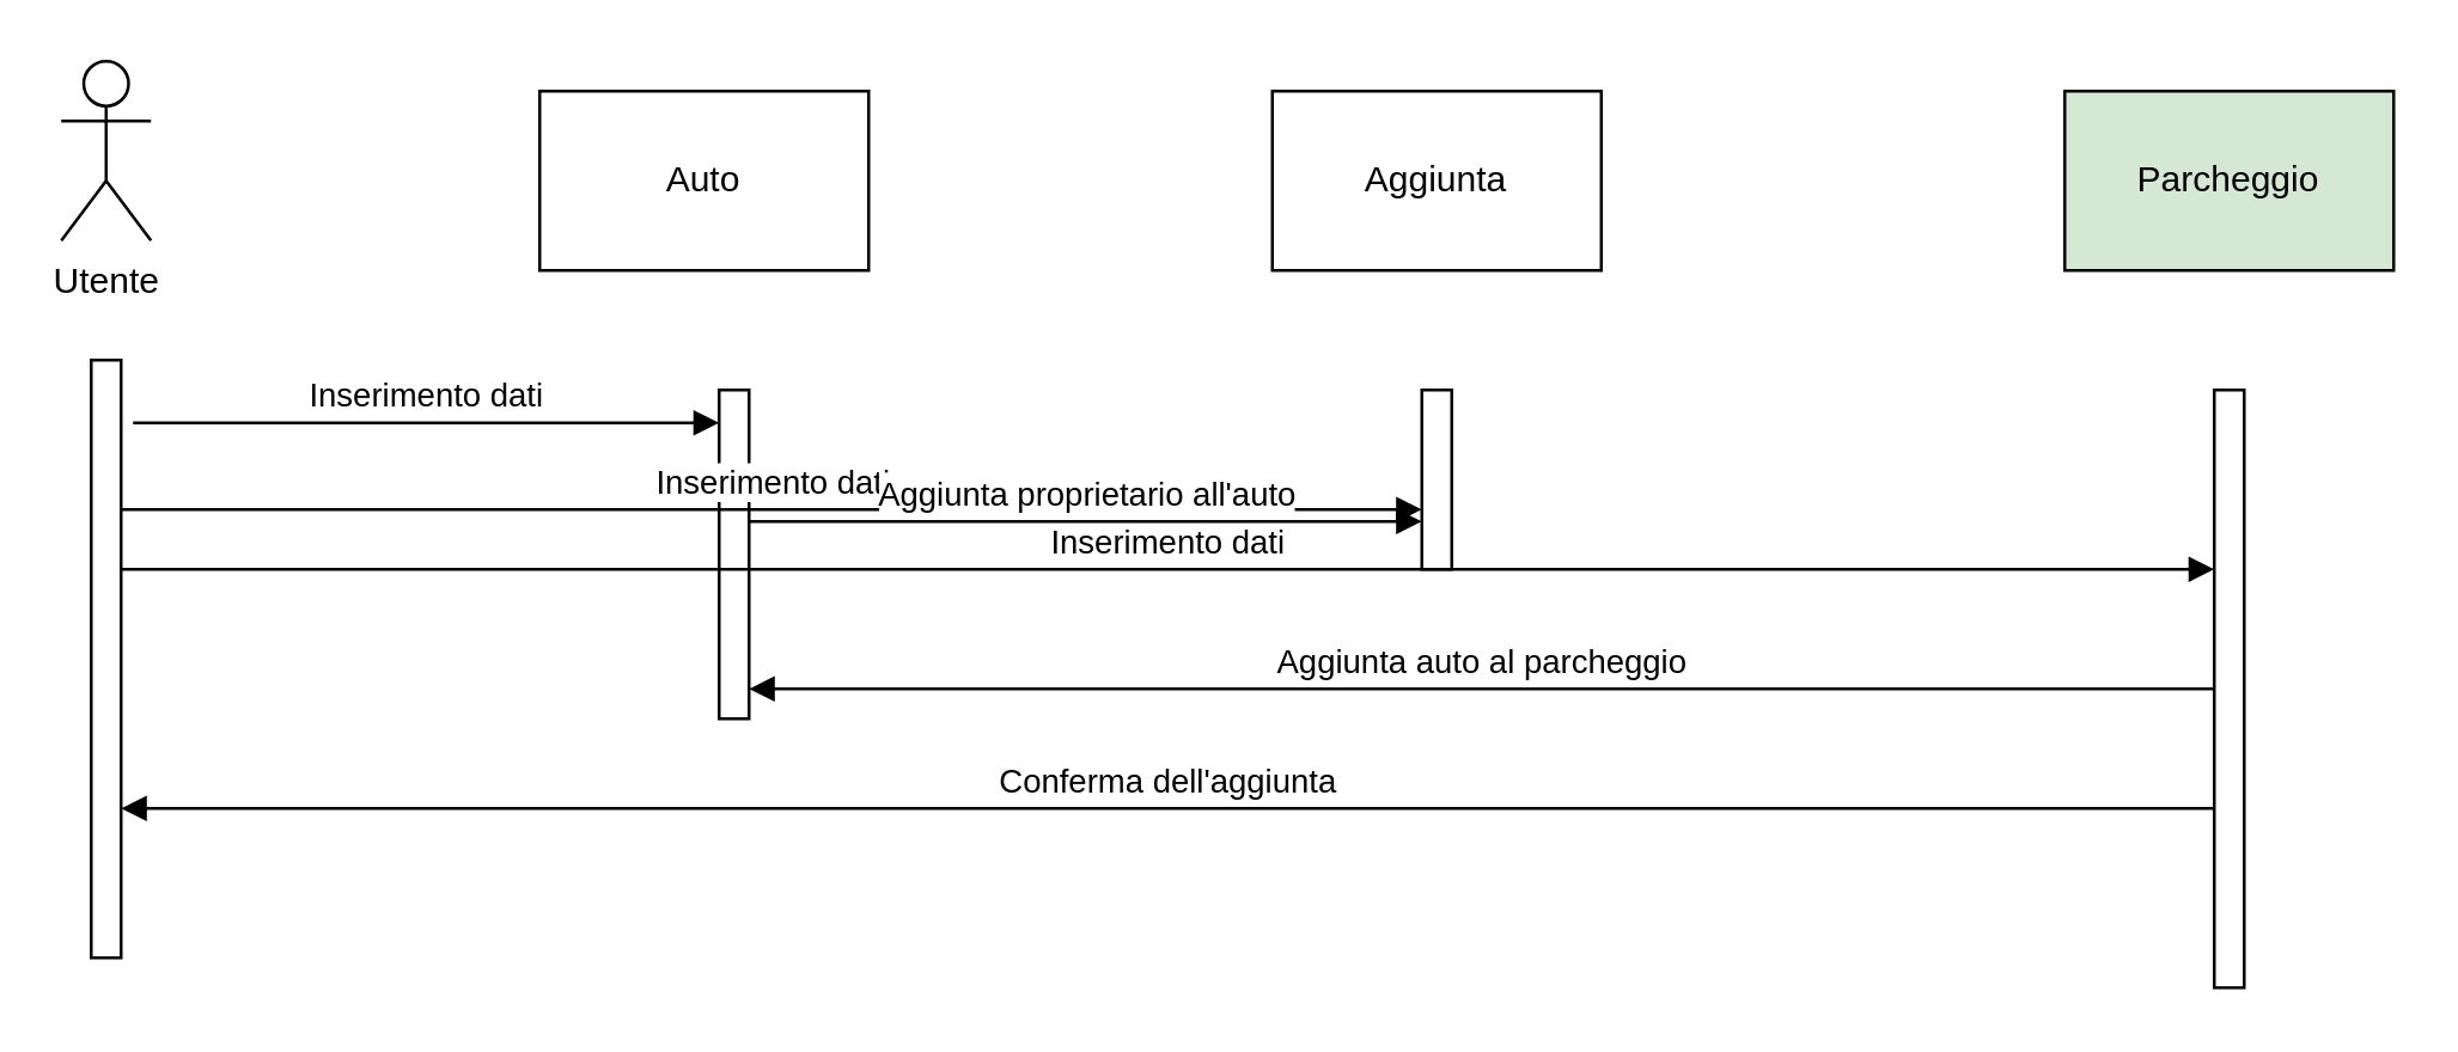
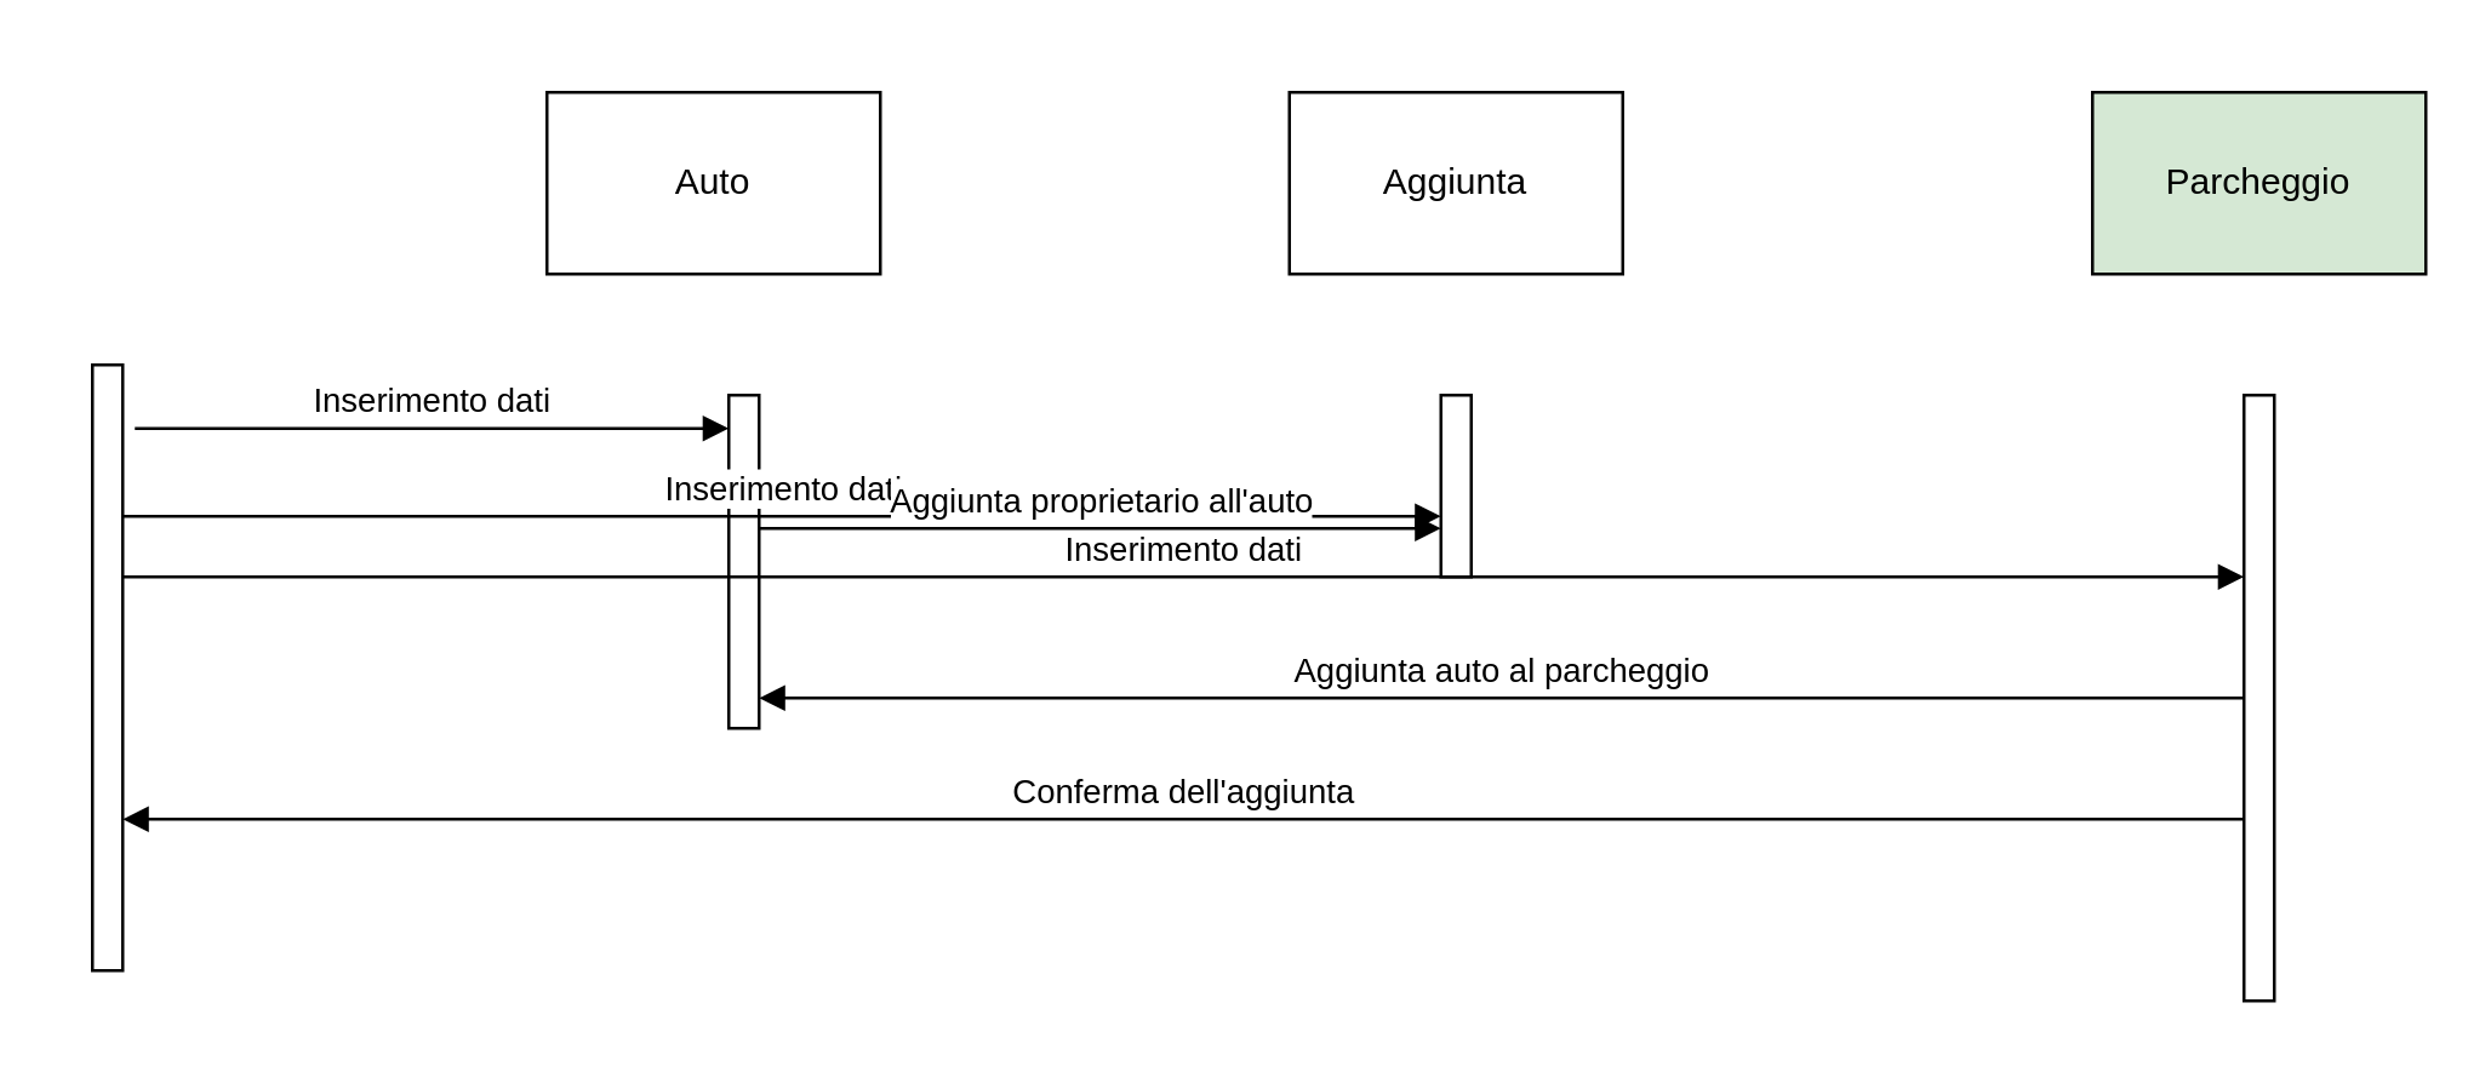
- <mxCell id="2" value="Utente" style="shape=umlActor;verticalLabelPosition=bottom;verticalAlign=top;html=1;outlineConnect=0;" vertex="1" parent="1"><mxGeometry x="20" y="20" width="30" height="60" as="geometry" /></mxCell>
